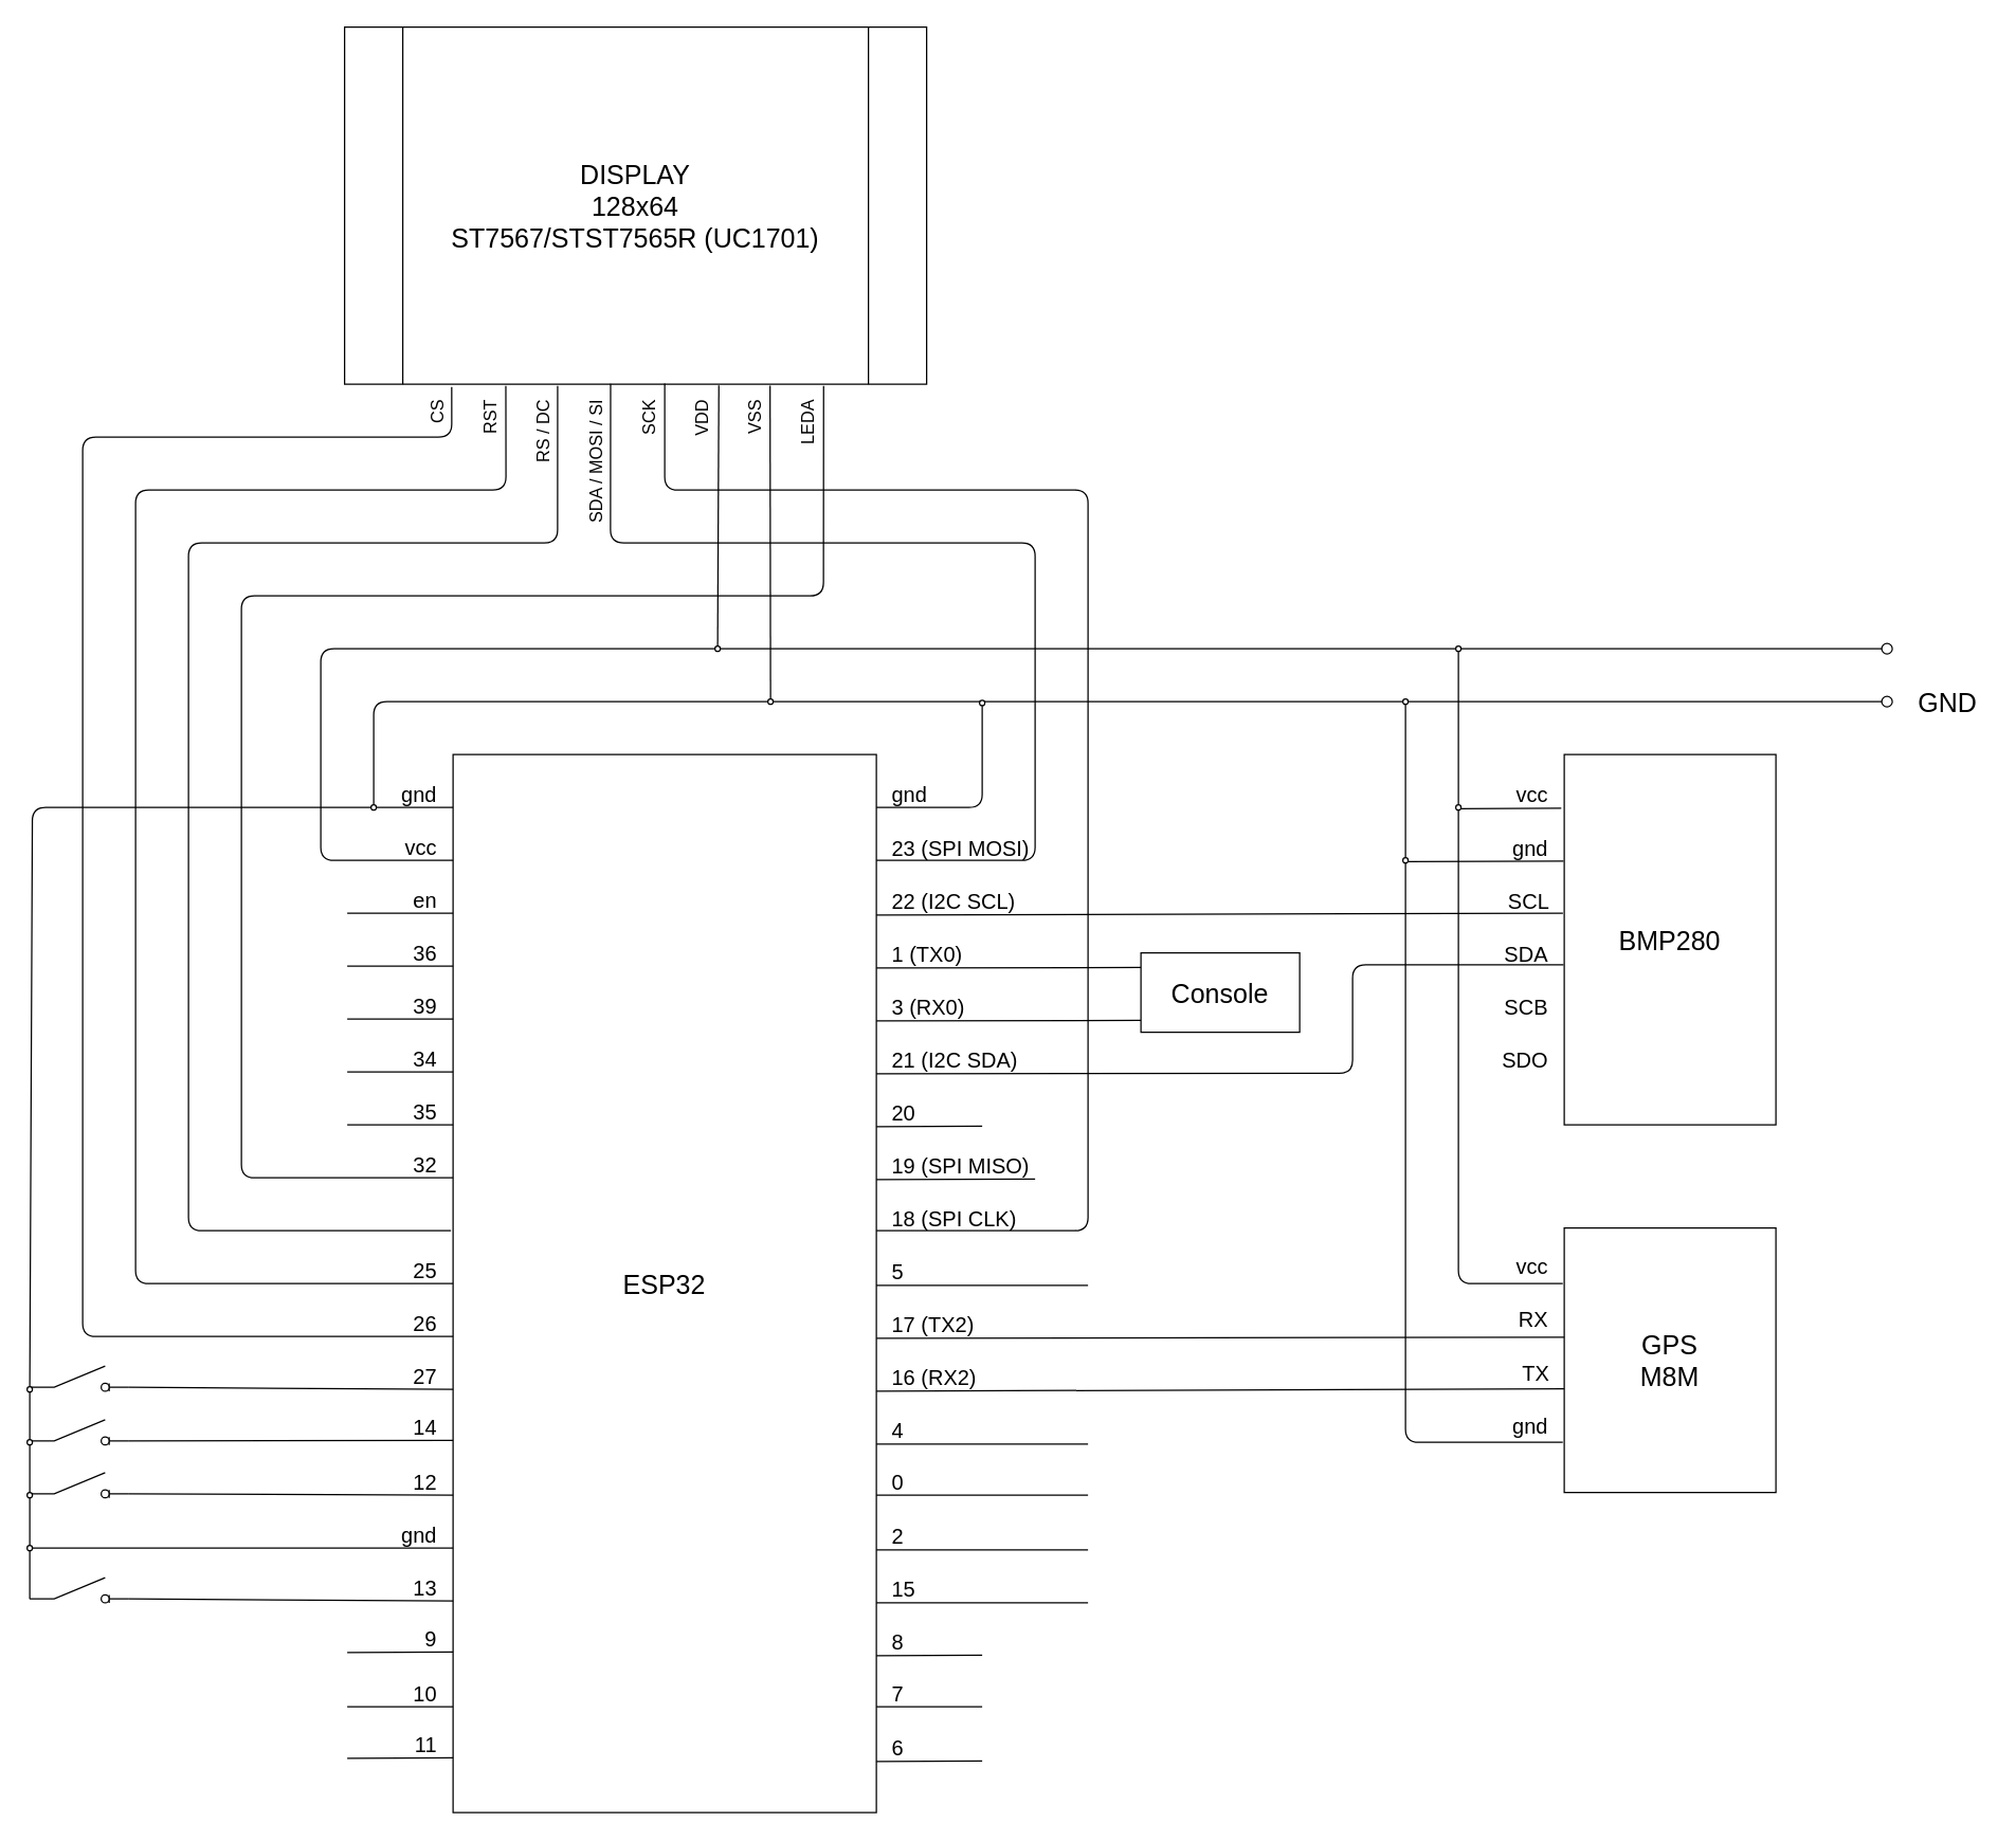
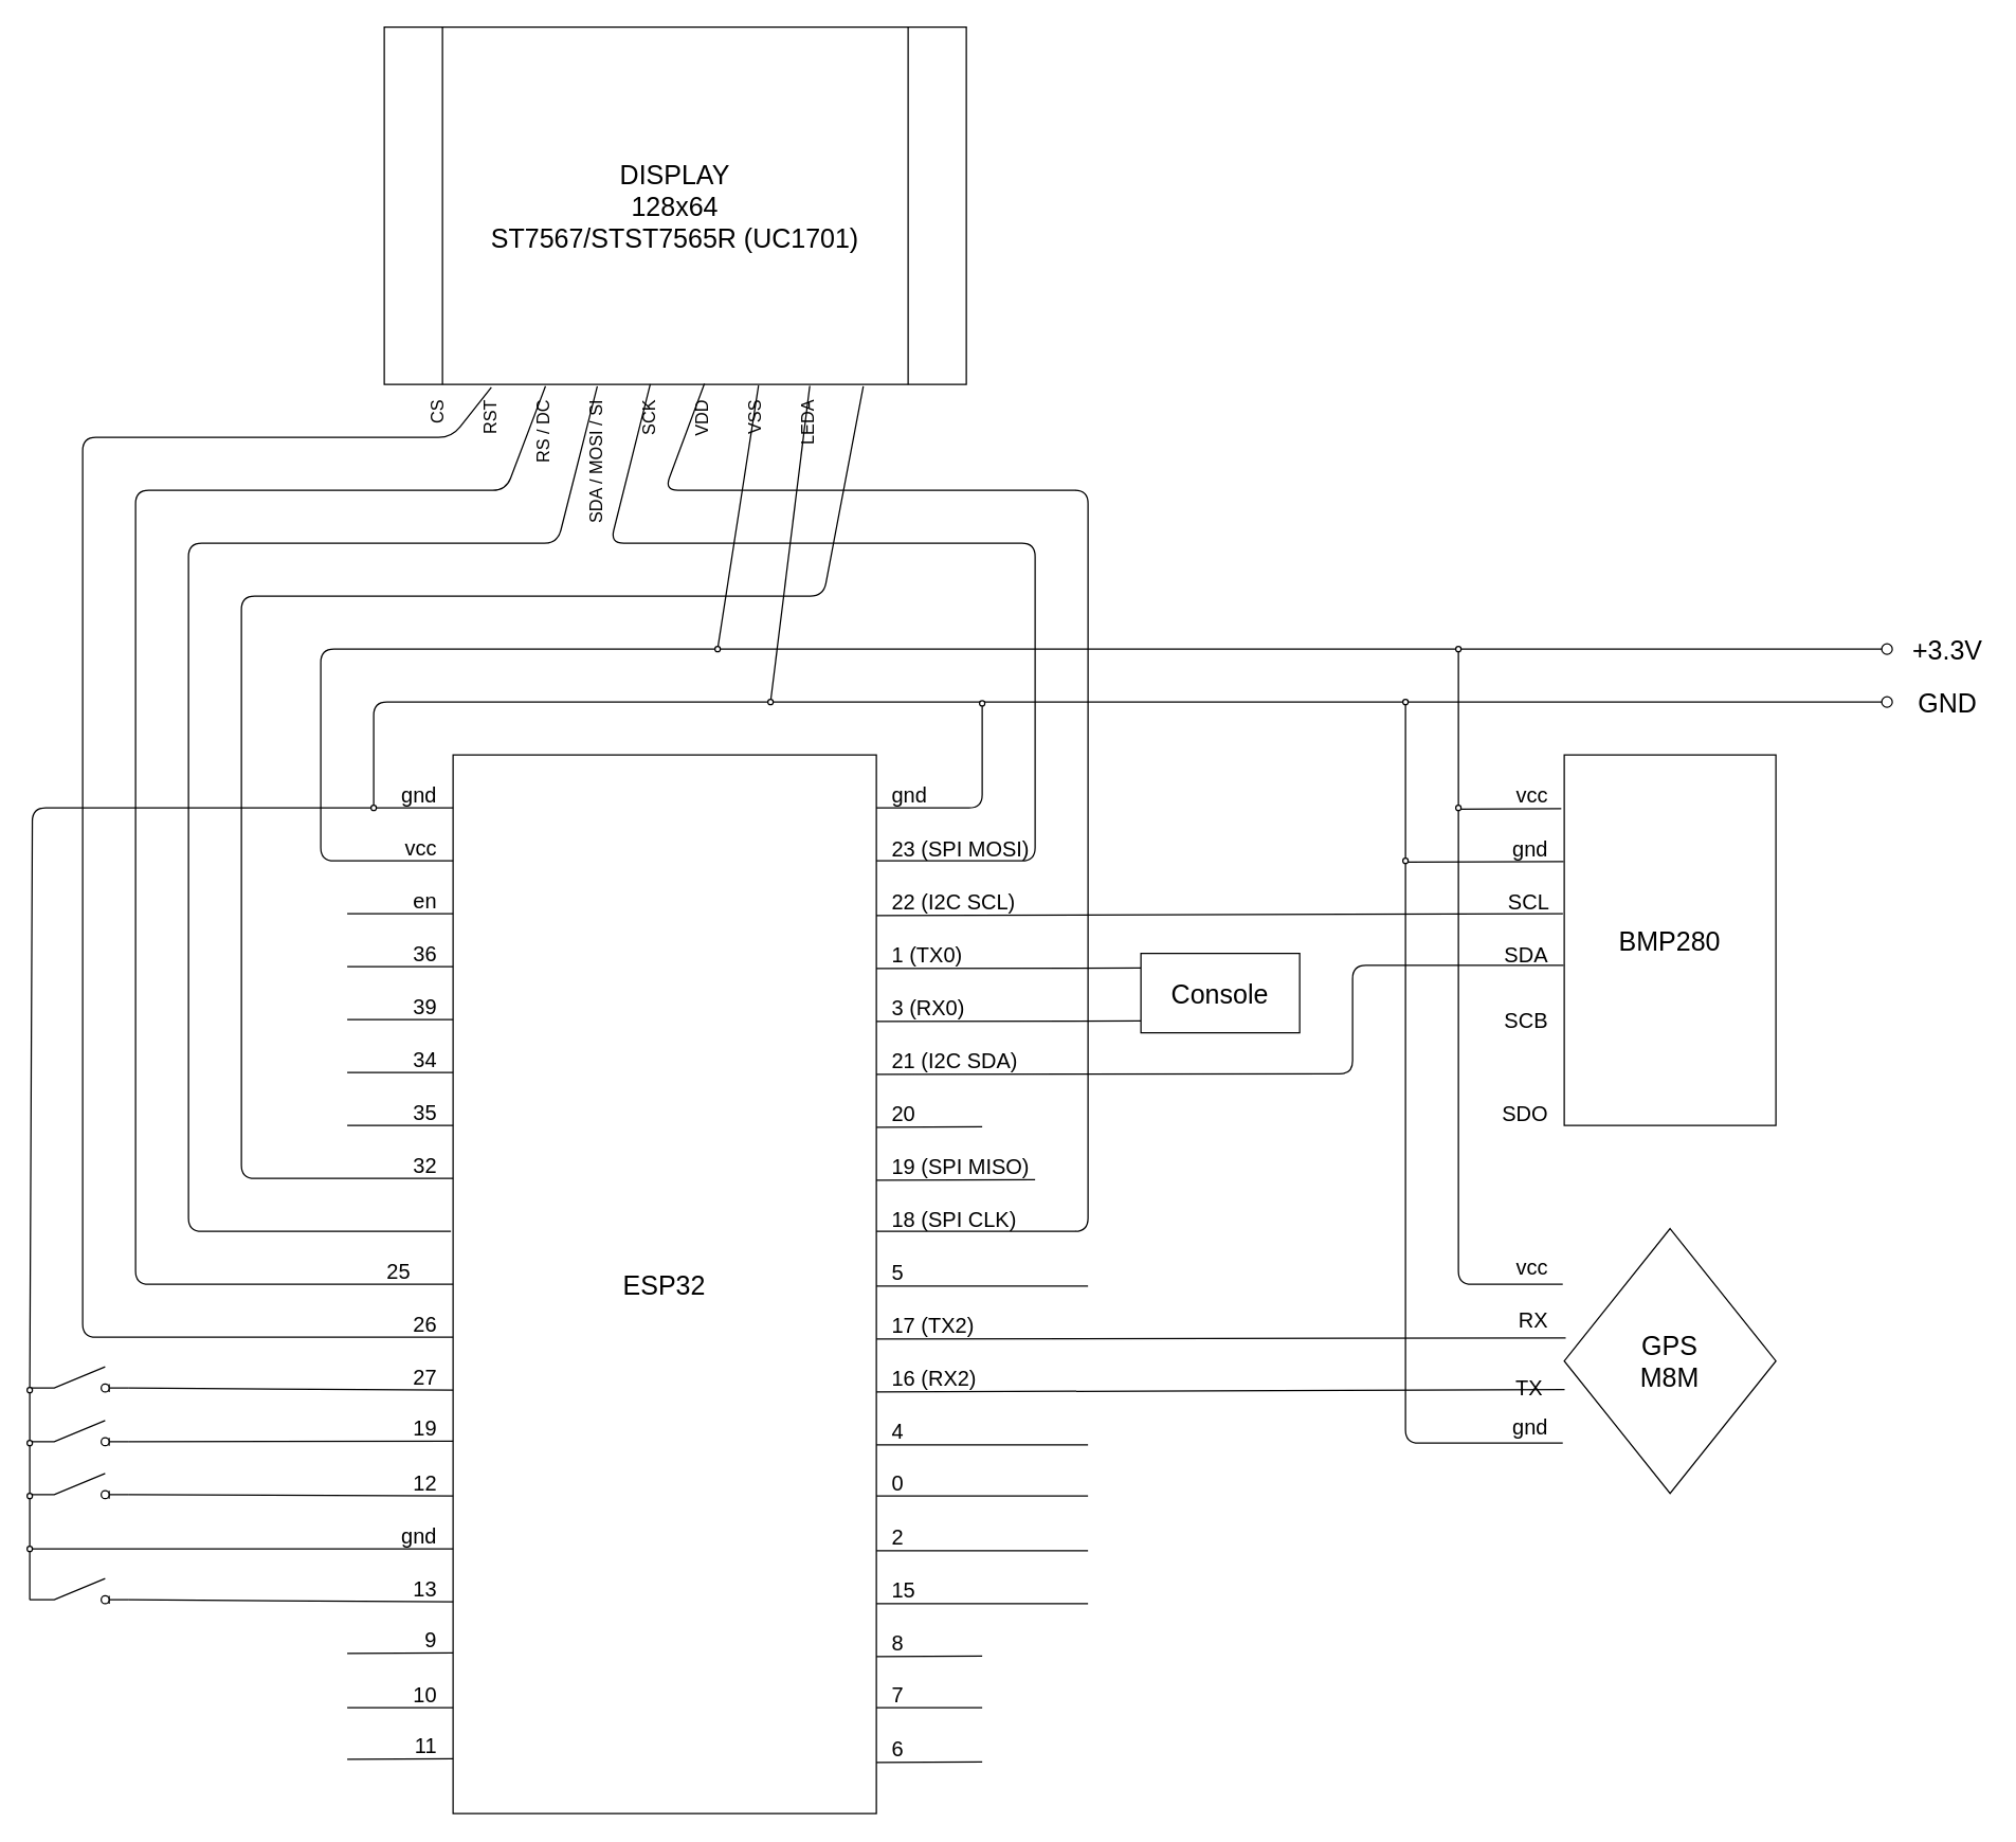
- <mxCell id="79" value="&lt;font style=&quot;font-size: 20px&quot;&gt;&lt;font style=&quot;font-size: 20px&quot;&gt;DISPLAY&lt;br&gt;128x64&lt;br&gt;&lt;/font&gt;ST7567/STST7565R (UC1701)&lt;/font&gt;" style="shape=process;whiteSpace=wrap;html=1;backgroundOutline=1;fontSize=13;align=center;" parent="1" vertex="1"><mxGeometry x="260" y="20" width="440" height="270" as="geometry" /></mxCell>
+ <mxCell id="79" value="&lt;font style=&quot;font-size: 20px&quot;&gt;&lt;font style=&quot;font-size: 20px&quot;&gt;DISPLAY&lt;br&gt;128x64&lt;br&gt;&lt;/font&gt;ST7567/STST7565R (UC1701)&lt;/font&gt;" style="shape=process;whiteSpace=wrap;html=1;backgroundOutline=1;fontSize=13;align=center;" parent="1" vertex="1"><mxGeometry x="290" y="20" width="440" height="270" as="geometry" /></mxCell>
+ <mxCell id="128" value="+3.3V" style="text;html=1;strokeColor=none;fillColor=none;align=center;verticalAlign=middle;whiteSpace=wrap;rounded=0;fontSize=20;" vertex="1" parent="1"><mxGeometry x="1442" y="480" width="60" height="20" as="geometry" /></mxCell>
- <mxCell id="111" value="&lt;font style=&quot;font-size: 16px&quot;&gt;SCB&lt;br&gt;&lt;/font&gt;" style="text;html=1;strokeColor=none;fillColor=none;align=right;verticalAlign=middle;whiteSpace=wrap;rounded=0;fontSize=13;" vertex="1" parent="1"><mxGeometry x="1062" y="751.43" width="110" height="20" as="geometry" /></mxCell>
+ <mxCell id="111" value="&lt;font style=&quot;font-size: 16px&quot;&gt;SCB&lt;br&gt;&lt;/font&gt;" style="text;html=1;strokeColor=none;fillColor=none;align=right;verticalAlign=middle;whiteSpace=wrap;rounded=0;fontSize=13;" vertex="1" parent="1"><mxGeometry x="1062" y="761.43" width="110" height="20" as="geometry" /></mxCell>
- <mxCell id="112" value="&lt;font style=&quot;font-size: 16px&quot;&gt;SDO&lt;br&gt;&lt;/font&gt;" style="text;html=1;strokeColor=none;fillColor=none;align=right;verticalAlign=middle;whiteSpace=wrap;rounded=0;fontSize=13;" vertex="1" parent="1"><mxGeometry x="1062" y="791.43" width="110" height="20" as="geometry" /></mxCell>
+ <mxCell id="112" value="&lt;font style=&quot;font-size: 16px&quot;&gt;SDO&lt;br&gt;&lt;/font&gt;" style="text;html=1;strokeColor=none;fillColor=none;align=right;verticalAlign=middle;whiteSpace=wrap;rounded=0;fontSize=13;" vertex="1" parent="1"><mxGeometry x="1062" y="831.43" width="110" height="20" as="geometry" /></mxCell>
- <mxCell id="52" value="&lt;font style=&quot;font-size: 16px&quot;&gt;25&lt;/font&gt;" style="text;html=1;strokeColor=none;fillColor=none;align=right;verticalAlign=middle;whiteSpace=wrap;rounded=0;fontSize=13;" parent="1" vertex="1"><mxGeometry x="292" y="950" width="40" height="20" as="geometry" /></mxCell>
+ <mxCell id="52" value="&lt;font style=&quot;font-size: 16px&quot;&gt;25&lt;/font&gt;" style="text;html=1;strokeColor=none;fillColor=none;align=right;verticalAlign=middle;whiteSpace=wrap;rounded=0;fontSize=13;" parent="1" vertex="1"><mxGeometry x="272" y="950" width="40" height="20" as="geometry" /></mxCell>
- <mxCell id="117" value="GPS&lt;br&gt;M8M" style="rounded=0;whiteSpace=wrap;html=1;fontSize=20;" vertex="1" parent="1"><mxGeometry x="1182" y="928" width="160" height="200" as="geometry" /></mxCell>
+ <mxCell id="117" value="GPS&lt;br&gt;M8M" style="rhombus;whiteSpace=wrap;html=1;fontSize=20;" vertex="1" parent="1"><mxGeometry x="1182" y="928" width="160" height="200" as="geometry" /></mxCell>
- <mxCell id="120" value="&lt;font style=&quot;font-size: 16px&quot;&gt;TX&lt;/font&gt;" style="text;html=1;strokeColor=none;fillColor=none;align=right;verticalAlign=middle;rounded=0;fontSize=13;" vertex="1" parent="1"><mxGeometry x="1062" y="1028" width="110" height="20" as="geometry" /></mxCell>
+ <mxCell id="120" value="&lt;font style=&quot;font-size: 16px&quot;&gt;TX&lt;/font&gt;" style="text;html=1;strokeColor=none;fillColor=none;align=right;verticalAlign=middle;rounded=0;fontSize=13;" vertex="1" parent="1"><mxGeometry x="1057" y="1038" width="110" height="20" as="geometry" /></mxCell>
- <mxCell id="56" value="&lt;font style=&quot;font-size: 16px&quot;&gt;14&lt;/font&gt;" style="text;html=1;strokeColor=none;fillColor=none;align=right;verticalAlign=middle;whiteSpace=wrap;rounded=0;fontSize=13;" parent="1" vertex="1"><mxGeometry x="292" y="1068.57" width="40" height="20" as="geometry" /></mxCell>
+ <mxCell id="56" value="&lt;font style=&quot;font-size: 16px&quot;&gt;19&lt;/font&gt;" style="text;html=1;strokeColor=none;fillColor=none;align=right;verticalAlign=middle;whiteSpace=wrap;rounded=0;fontSize=13;" parent="1" vertex="1"><mxGeometry x="292" y="1068.57" width="40" height="20" as="geometry" /></mxCell>
